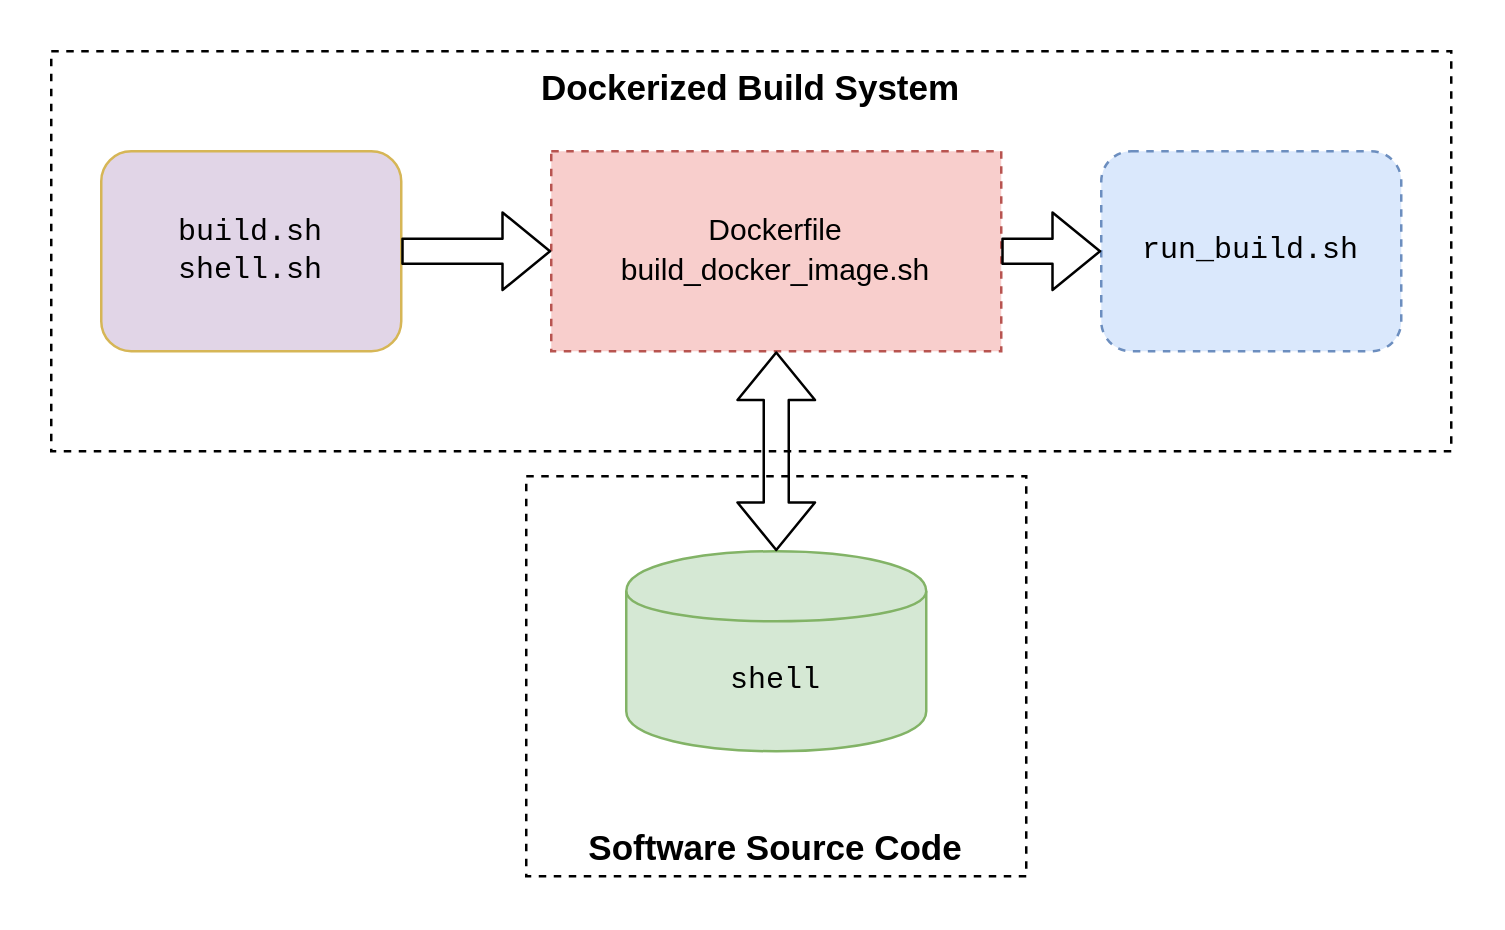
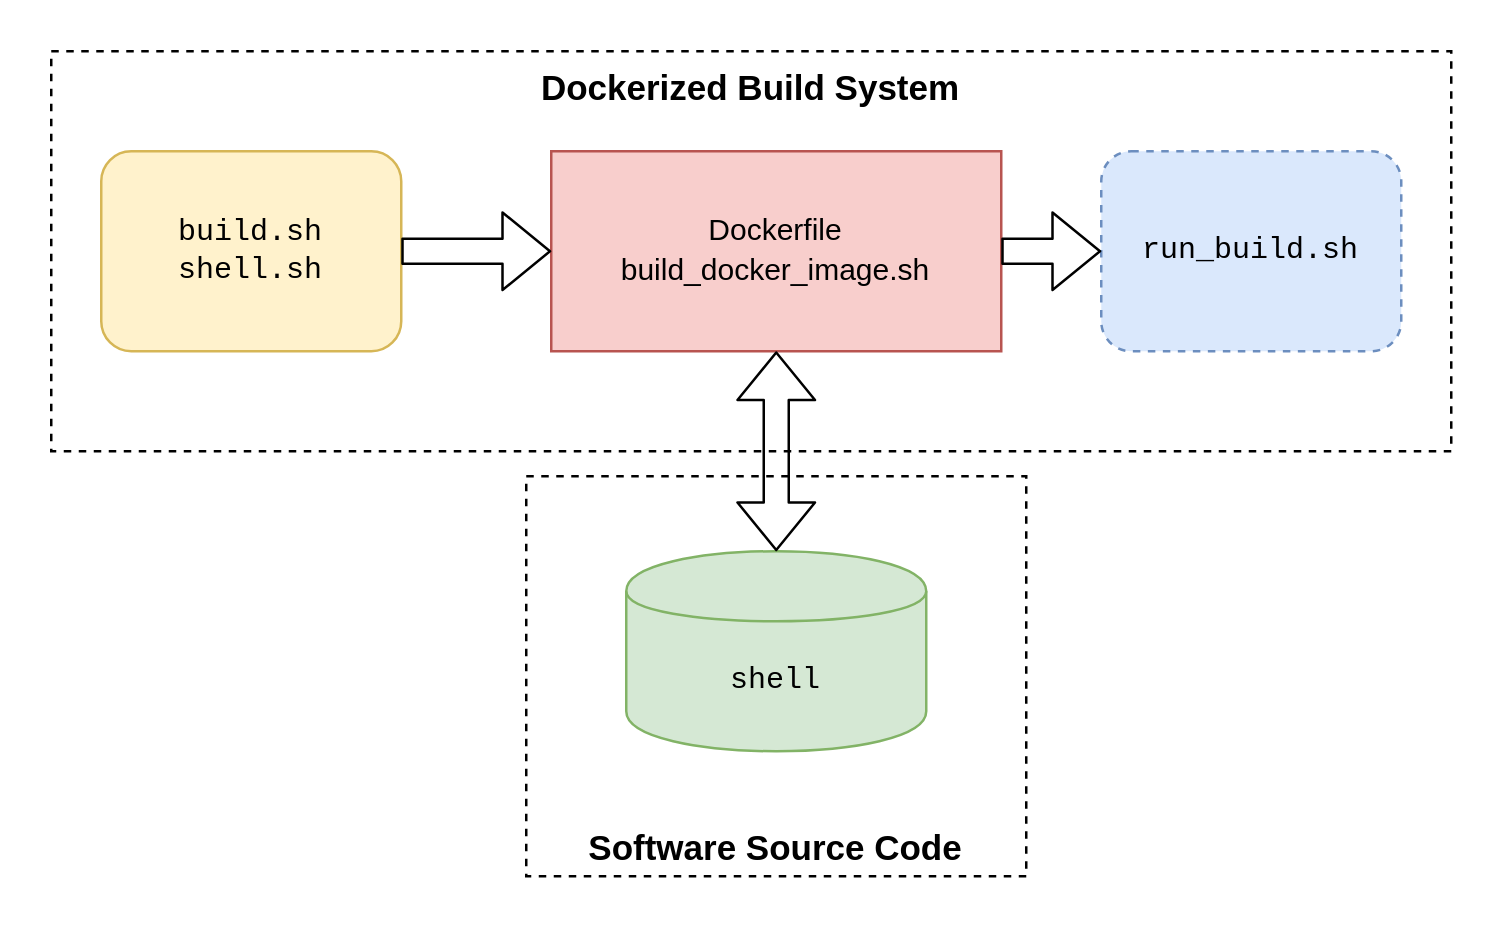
- <mxCell id="4" value="build.sh&lt;br&gt;shell.sh" style="rounded=1;whiteSpace=wrap;html=1;fontFamily=Courier New;fillColor=#e1d5e7;strokeColor=#d6b656;" parent="1" vertex="1"><mxGeometry x="40" y="60" width="120" height="80" as="geometry" /></mxCell>
+ <mxCell id="4" value="build.sh&lt;br&gt;shell.sh" style="rounded=1;whiteSpace=wrap;html=1;fontFamily=Courier New;fillColor=#fff2cc;strokeColor=#d6b656;" parent="1" vertex="1"><mxGeometry x="40" y="60" width="120" height="80" as="geometry" /></mxCell>
- <mxCell id="6" value="&lt;font face=&quot;helvetica&quot;&gt;Dockerfile&lt;/font&gt;&lt;br&gt;&lt;font face=&quot;helvetica&quot;&gt;build_docker_image.sh&lt;/font&gt;" style="rounded=0;whiteSpace=wrap;html=1;fontFamily=Courier New;fillColor=#f8cecc;strokeColor=#b85450;align=center;dashed=1;" parent="1" vertex="1"><mxGeometry x="220" y="60" width="180" height="80" as="geometry" /></mxCell>
+ <mxCell id="6" value="&lt;font face=&quot;helvetica&quot;&gt;Dockerfile&lt;/font&gt;&lt;br&gt;&lt;font face=&quot;helvetica&quot;&gt;build_docker_image.sh&lt;/font&gt;" style="rounded=0;whiteSpace=wrap;html=1;fontFamily=Courier New;fillColor=#f8cecc;strokeColor=#b85450;align=center;" parent="1" vertex="1"><mxGeometry x="220" y="60" width="180" height="80" as="geometry" /></mxCell>
